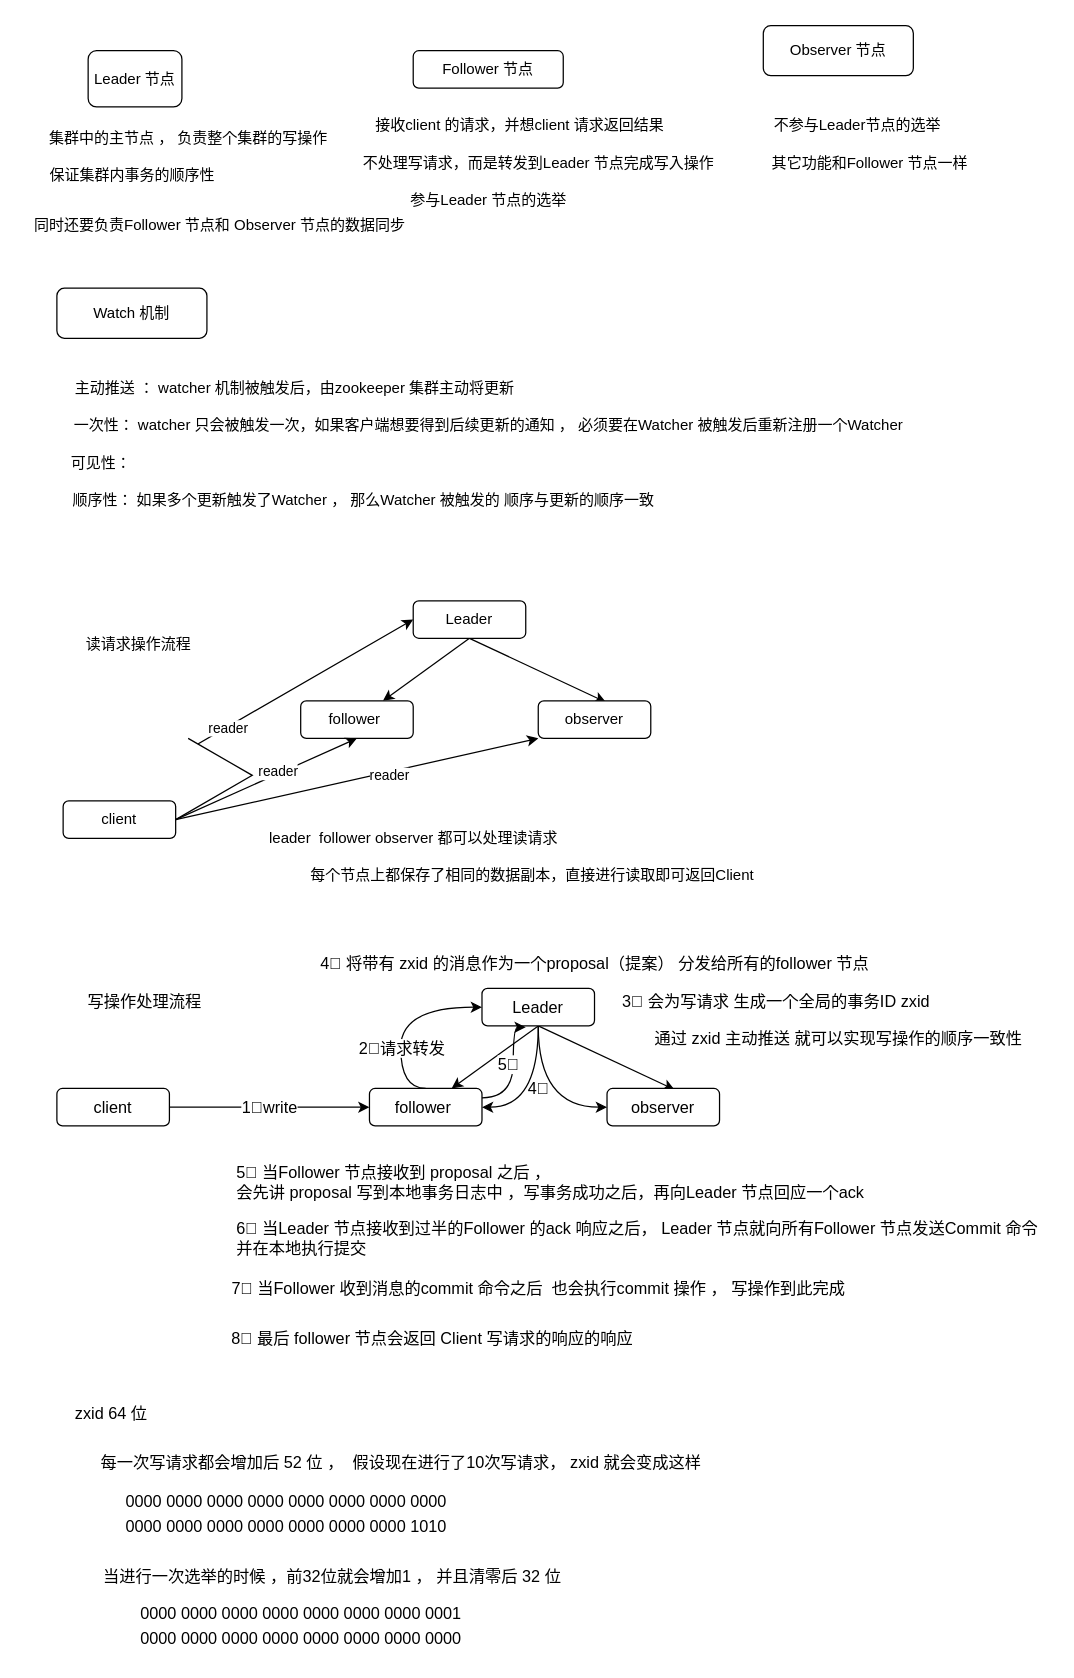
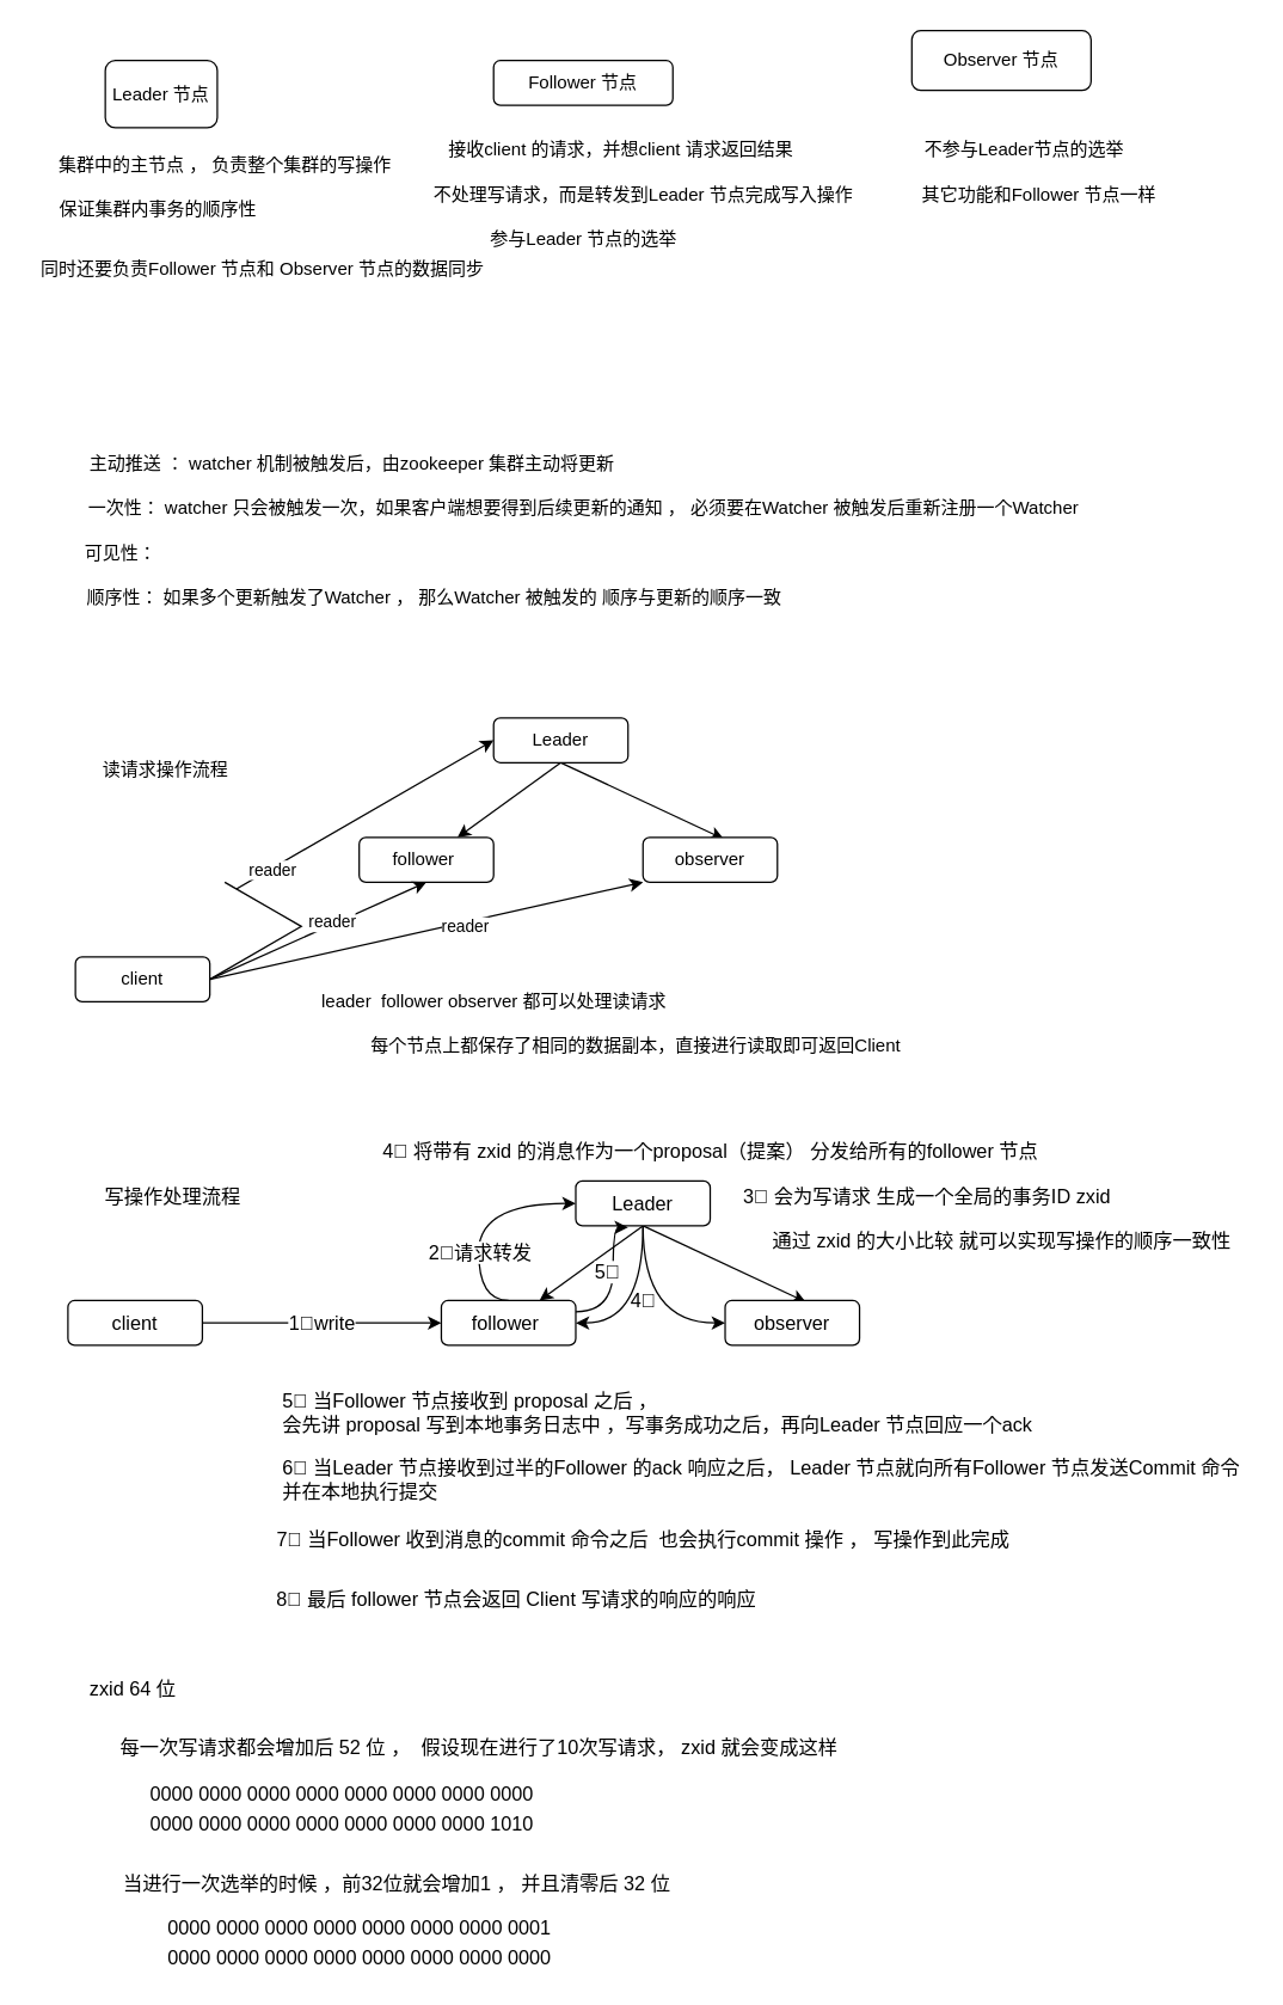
- <mxCell id="13" value="Watch 机制" style="rounded=1;whiteSpace=wrap;html=1;" vertex="1" parent="1"><mxGeometry x="45" y="230" width="120" height="40" as="geometry" /></mxCell>
- <mxCell id="48" value="通过 zxid 主动推送 就可以实现写操作的顺序一致性" style="text;html=1;align=center;verticalAlign=middle;resizable=0;points=[];autosize=1;strokeColor=none;fontSize=13;" vertex="1" parent="1"><mxGeometry x="510" y="820" width="320" height="20" as="geometry" /></mxCell>
+ <mxCell id="48" value="通过 zxid 的大小比较 就可以实现写操作的顺序一致性" style="text;html=1;align=center;verticalAlign=middle;resizable=0;points=[];autosize=1;strokeColor=none;fontSize=13;" vertex="1" parent="1"><mxGeometry x="510" y="820" width="320" height="20" as="geometry" /></mxCell>
